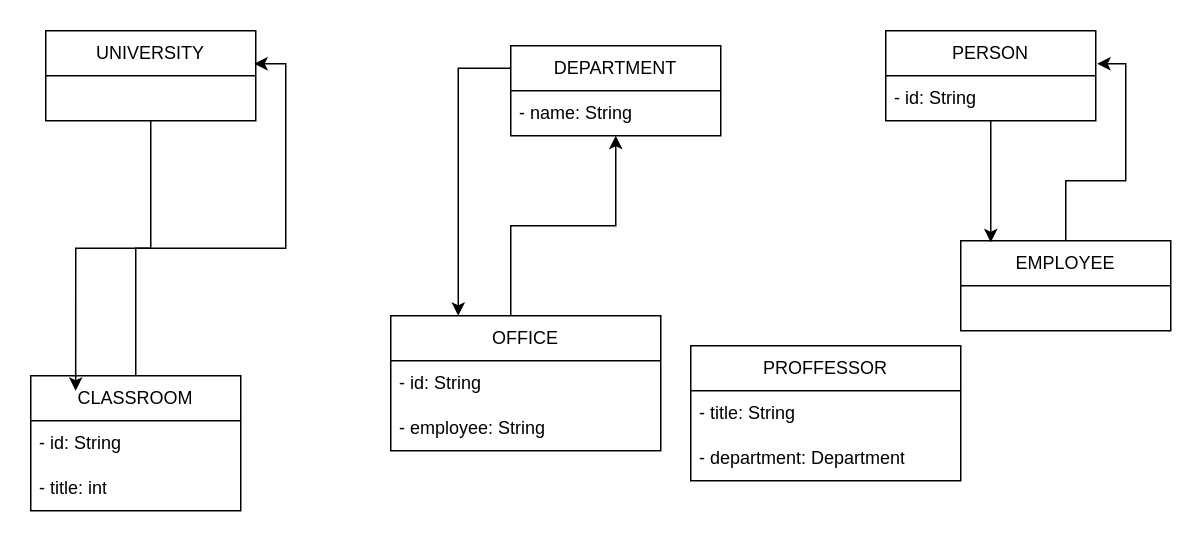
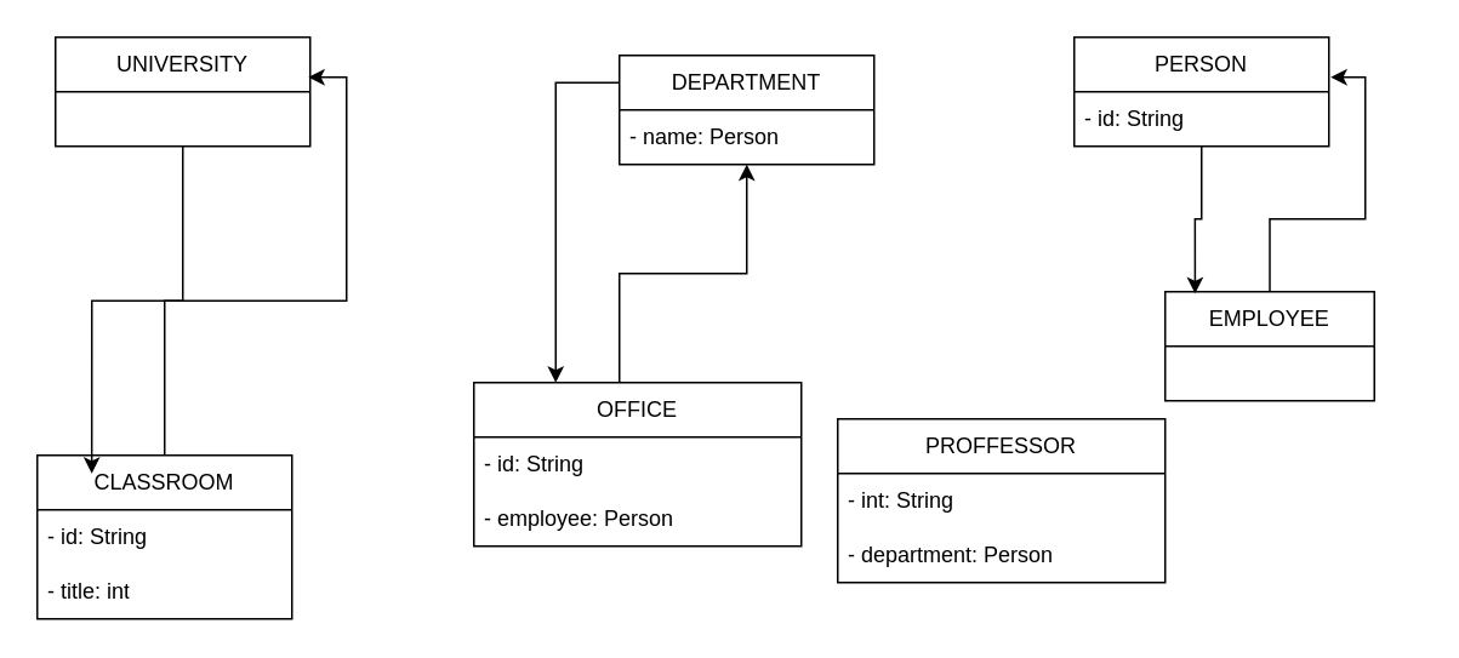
- <mxCell id="8" value="- name: String" style="text;strokeColor=none;fillColor=none;align=left;verticalAlign=middle;spacingLeft=4;spacingRight=4;overflow=hidden;points=[[0,0.5],[1,0.5]];portConstraint=eastwest;rotatable=0;whiteSpace=wrap;html=1;" vertex="1" parent="7"><mxGeometry y="30" width="140" height="30" as="geometry" /></mxCell>
+ <mxCell id="8" value="- name: Person" style="text;strokeColor=none;fillColor=none;align=left;verticalAlign=middle;spacingLeft=4;spacingRight=4;overflow=hidden;points=[[0,0.5],[1,0.5]];portConstraint=eastwest;rotatable=0;whiteSpace=wrap;html=1;" vertex="1" parent="7"><mxGeometry y="30" width="140" height="30" as="geometry" /></mxCell>
- <mxCell id="17" value="EMPLOYEE" style="swimlane;fontStyle=0;childLayout=stackLayout;horizontal=1;startSize=30;horizontalStack=0;resizeParent=1;resizeParentMax=0;resizeLast=0;collapsible=1;marginBottom=0;whiteSpace=wrap;html=1;" vertex="1" parent="1"><mxGeometry x="640" y="160" width="140" height="60" as="geometry" /></mxCell>
+ <mxCell id="17" value="EMPLOYEE" style="swimlane;fontStyle=0;childLayout=stackLayout;horizontal=1;startSize=30;horizontalStack=0;resizeParent=1;resizeParentMax=0;resizeLast=0;collapsible=1;marginBottom=0;whiteSpace=wrap;html=1;" vertex="1" parent="1"><mxGeometry x="640" y="160" width="115" height="60" as="geometry" /></mxCell>
- <mxCell id="4" value="- title: String" style="text;strokeColor=none;fillColor=none;align=left;verticalAlign=middle;spacingLeft=4;spacingRight=4;overflow=hidden;points=[[0,0.5],[1,0.5]];portConstraint=eastwest;rotatable=0;whiteSpace=wrap;html=1;" vertex="1" parent="3"><mxGeometry y="30" width="180" height="30" as="geometry" /></mxCell>
+ <mxCell id="4" value="- int: String" style="text;strokeColor=none;fillColor=none;align=left;verticalAlign=middle;spacingLeft=4;spacingRight=4;overflow=hidden;points=[[0,0.5],[1,0.5]];portConstraint=eastwest;rotatable=0;whiteSpace=wrap;html=1;" vertex="1" parent="3"><mxGeometry y="30" width="180" height="30" as="geometry" /></mxCell>
- <mxCell id="16" value="- employee: String" style="text;strokeColor=none;fillColor=none;align=left;verticalAlign=middle;spacingLeft=4;spacingRight=4;overflow=hidden;points=[[0,0.5],[1,0.5]];portConstraint=eastwest;rotatable=0;whiteSpace=wrap;html=1;" vertex="1" parent="14"><mxGeometry y="60" width="180" height="30" as="geometry" /></mxCell>
+ <mxCell id="16" value="- employee: Person" style="text;strokeColor=none;fillColor=none;align=left;verticalAlign=middle;spacingLeft=4;spacingRight=4;overflow=hidden;points=[[0,0.5],[1,0.5]];portConstraint=eastwest;rotatable=0;whiteSpace=wrap;html=1;" vertex="1" parent="14"><mxGeometry y="60" width="180" height="30" as="geometry" /></mxCell>
- <mxCell id="5" value="- department: Department" style="text;strokeColor=none;fillColor=none;align=left;verticalAlign=middle;spacingLeft=4;spacingRight=4;overflow=hidden;points=[[0,0.5],[1,0.5]];portConstraint=eastwest;rotatable=0;whiteSpace=wrap;html=1;" vertex="1" parent="3"><mxGeometry y="60" width="180" height="30" as="geometry" /></mxCell>
+ <mxCell id="5" value="- department: Person" style="text;strokeColor=none;fillColor=none;align=left;verticalAlign=middle;spacingLeft=4;spacingRight=4;overflow=hidden;points=[[0,0.5],[1,0.5]];portConstraint=eastwest;rotatable=0;whiteSpace=wrap;html=1;" vertex="1" parent="3"><mxGeometry y="60" width="180" height="30" as="geometry" /></mxCell>
